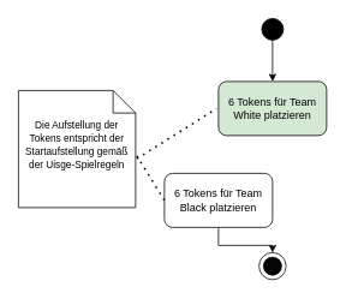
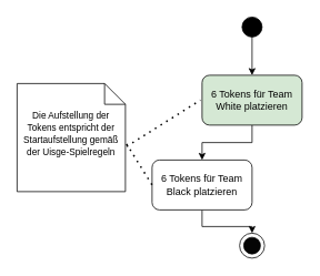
+ <mxCell id="4" style="edgeStyle=orthogonalEdgeStyle;rounded=0;orthogonalLoop=1;jettySize=auto;html=1;exitX=0.5;exitY=1;exitDx=0;exitDy=0;entryX=0.5;entryY=0;entryDx=0;entryDy=0;" edge="1" parent="1" source="5" target="7"><mxGeometry relative="1" as="geometry" /></mxCell>
